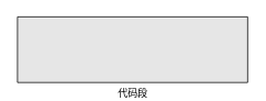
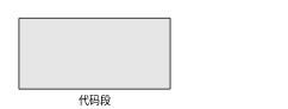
- <mxCell id="2" value="代码段" style="verticalLabelPosition=bottom;verticalAlign=top;html=1;shape=mxgraph.basic.rect;fillColor2=none;strokeWidth=1;size=20;indent=5;fillColor=#E6E6E6;labelBackgroundColor=none;fontStyle=0" vertex="1" parent="1"><mxGeometry x="20" y="20" width="280" height="80" as="geometry" /></mxCell>
+ <mxCell id="2" value="代码段" style="verticalLabelPosition=bottom;verticalAlign=top;html=1;shape=mxgraph.basic.rect;fillColor2=none;strokeWidth=1;size=20;indent=5;fillColor=#E6E6E6;labelBackgroundColor=none;fontStyle=0" vertex="1" parent="1"><mxGeometry x="20" y="20" width="170" height="80" as="geometry" /></mxCell>
